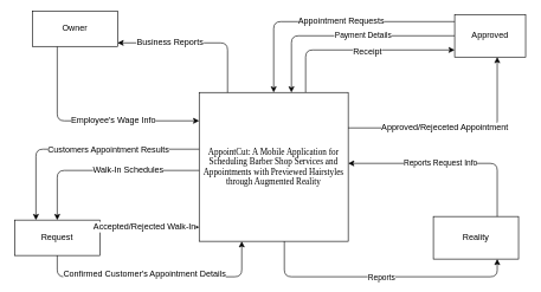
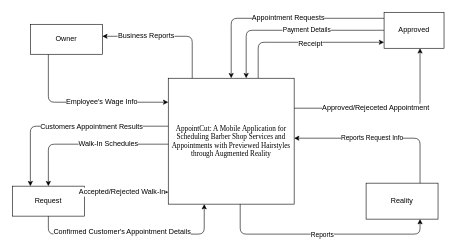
- <mxCell id="19" value="Owner" style="rounded=0;whiteSpace=wrap;html=1;fontSize=12;fillColor=default;strokeColor=default;fontColor=default;" parent="1" vertex="1"><mxGeometry x="45" y="15" width="120" height="50" as="geometry" /></mxCell>
+ <mxCell id="19" value="Owner" style="rounded=0;whiteSpace=wrap;html=1;fontSize=12;fillColor=default;strokeColor=default;fontColor=default;" parent="1" vertex="1"><mxGeometry x="50" y="40" width="120" height="50" as="geometry" /></mxCell>
